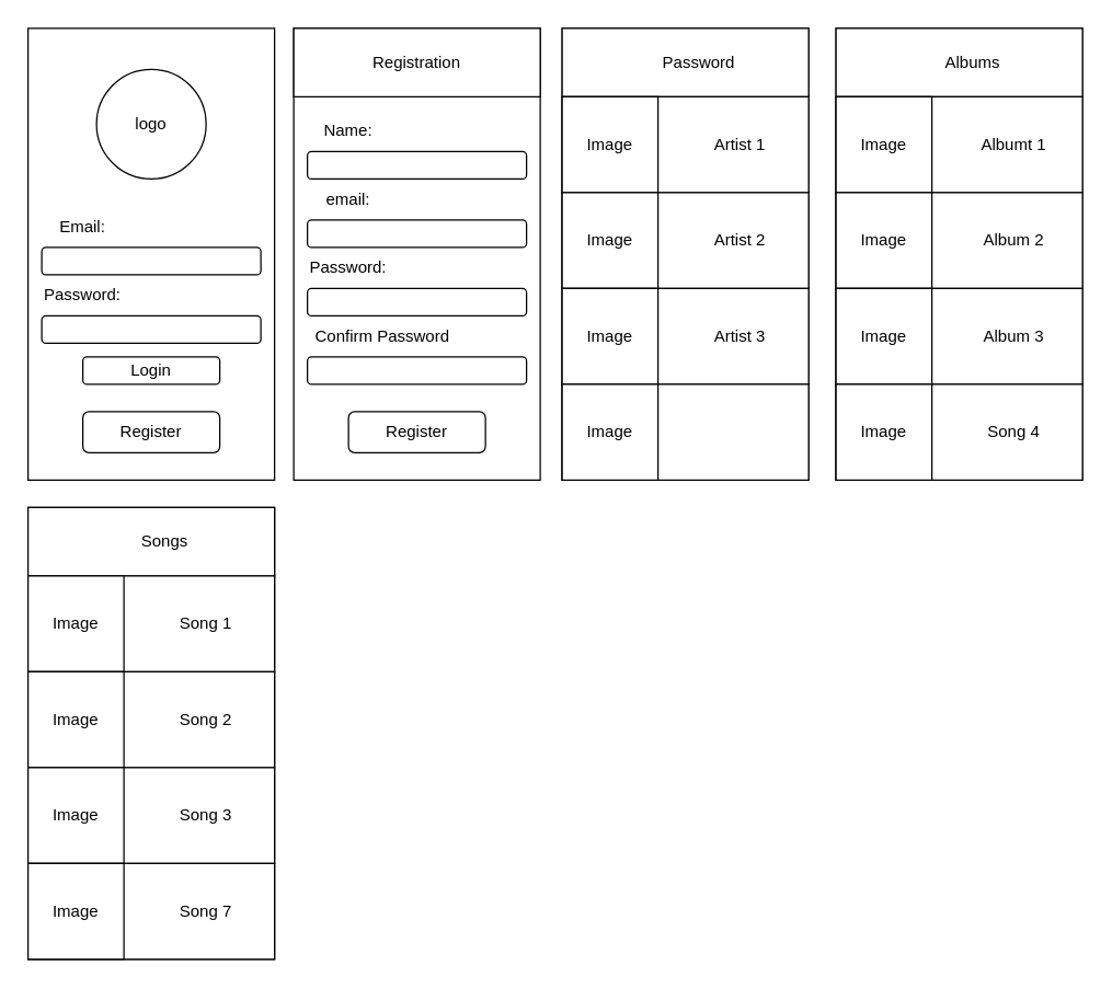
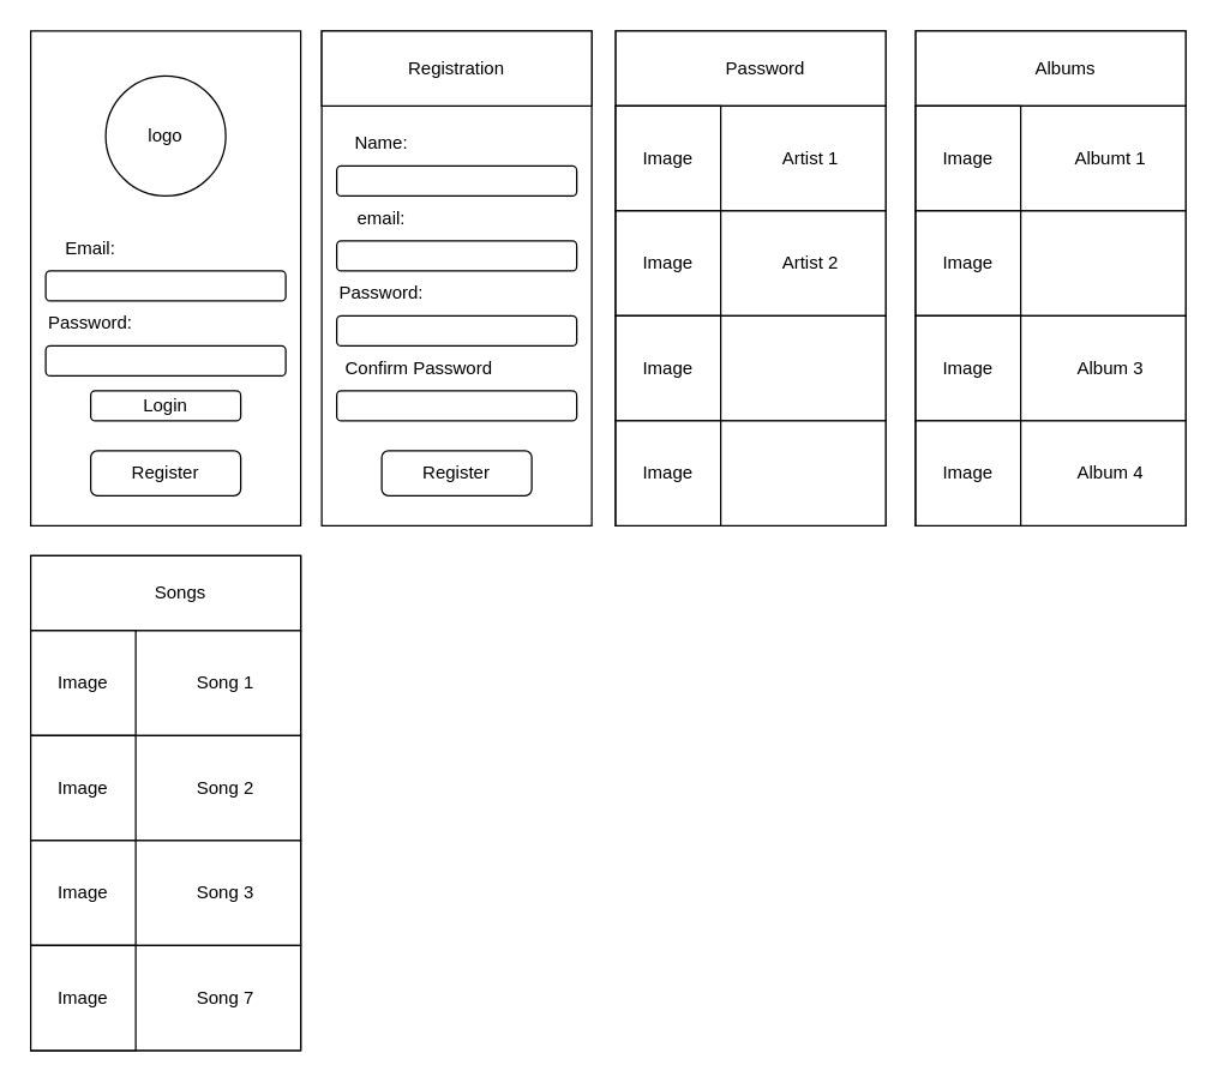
- <mxCell id="40" value="Album 2" style="text;html=1;strokeColor=none;fillColor=none;align=center;verticalAlign=middle;whiteSpace=wrap;rounded=0;" vertex="1" parent="37"><mxGeometry x="100" y="20" width="60" height="30" as="geometry" /></mxCell>
- <mxCell id="25" value="Artist 3" style="text;html=1;strokeColor=none;fillColor=none;align=center;verticalAlign=middle;whiteSpace=wrap;rounded=0;" vertex="1" parent="22"><mxGeometry x="100" y="20" width="60" height="30" as="geometry" /></mxCell>
- <mxCell id="48" value="Song 4" style="text;html=1;strokeColor=none;fillColor=none;align=center;verticalAlign=middle;whiteSpace=wrap;rounded=0;" vertex="1" parent="45"><mxGeometry x="100" y="20" width="60" height="30" as="geometry" /></mxCell>
+ <mxCell id="48" value="Album 4" style="text;html=1;strokeColor=none;fillColor=none;align=center;verticalAlign=middle;whiteSpace=wrap;rounded=0;" vertex="1" parent="45"><mxGeometry x="100" y="20" width="60" height="30" as="geometry" /></mxCell>
